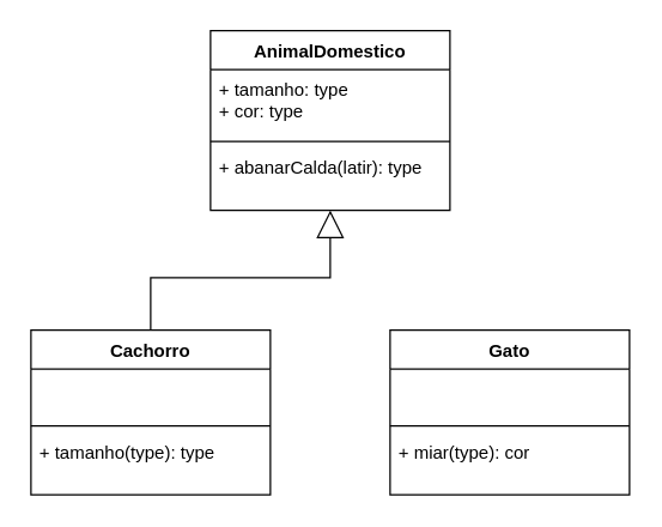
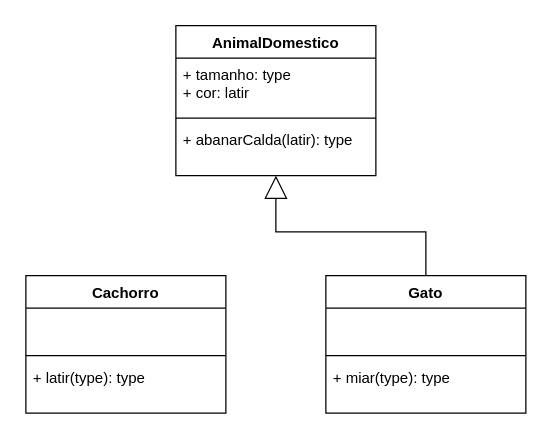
- <mxCell id="3" value="+ tamanho: type&lt;div&gt;+ cor: type&lt;/div&gt;" style="text;strokeColor=none;fillColor=none;align=left;verticalAlign=top;spacingLeft=4;spacingRight=4;overflow=hidden;rotatable=0;points=[[0,0.5],[1,0.5]];portConstraint=eastwest;whiteSpace=wrap;html=1;" vertex="1" parent="2"><mxGeometry y="26" width="160" height="44" as="geometry" /></mxCell>
+ <mxCell id="3" value="+ tamanho: type&lt;div&gt;+ cor: latir&lt;/div&gt;" style="text;strokeColor=none;fillColor=none;align=left;verticalAlign=top;spacingLeft=4;spacingRight=4;overflow=hidden;rotatable=0;points=[[0,0.5],[1,0.5]];portConstraint=eastwest;whiteSpace=wrap;html=1;" vertex="1" parent="2"><mxGeometry y="26" width="160" height="44" as="geometry" /></mxCell>
- <mxCell id="11" style="edgeStyle=orthogonalEdgeStyle;rounded=0;orthogonalLoop=1;jettySize=auto;html=1;endArrow=block;endFill=0;endSize=16;" edge="1" parent="1" source="12" target="2"><mxGeometry relative="1" as="geometry" /></mxCell>
+ <mxCell id="6" style="edgeStyle=orthogonalEdgeStyle;rounded=0;orthogonalLoop=1;jettySize=auto;html=1;exitX=0.5;exitY=0;exitDx=0;exitDy=0;endArrow=block;endFill=0;endSize=16;" edge="1" parent="1" source="7" target="2"><mxGeometry relative="1" as="geometry" /></mxCell>
- <mxCell id="15" value="+ tamanho(type): type" style="text;strokeColor=none;fillColor=none;align=left;verticalAlign=top;spacingLeft=4;spacingRight=4;overflow=hidden;rotatable=0;points=[[0,0.5],[1,0.5]];portConstraint=eastwest;whiteSpace=wrap;html=1;" vertex="1" parent="12"><mxGeometry y="68" width="160" height="42" as="geometry" /></mxCell>
+ <mxCell id="15" value="+ latir(type): type" style="text;strokeColor=none;fillColor=none;align=left;verticalAlign=top;spacingLeft=4;spacingRight=4;overflow=hidden;rotatable=0;points=[[0,0.5],[1,0.5]];portConstraint=eastwest;whiteSpace=wrap;html=1;" vertex="1" parent="12"><mxGeometry y="68" width="160" height="42" as="geometry" /></mxCell>
- <mxCell id="10" value="+ miar(type): cor" style="text;strokeColor=none;fillColor=none;align=left;verticalAlign=top;spacingLeft=4;spacingRight=4;overflow=hidden;rotatable=0;points=[[0,0.5],[1,0.5]];portConstraint=eastwest;whiteSpace=wrap;html=1;" vertex="1" parent="7"><mxGeometry y="68" width="160" height="42" as="geometry" /></mxCell>
+ <mxCell id="10" value="+ miar(type): type" style="text;strokeColor=none;fillColor=none;align=left;verticalAlign=top;spacingLeft=4;spacingRight=4;overflow=hidden;rotatable=0;points=[[0,0.5],[1,0.5]];portConstraint=eastwest;whiteSpace=wrap;html=1;" vertex="1" parent="7"><mxGeometry y="68" width="160" height="42" as="geometry" /></mxCell>
